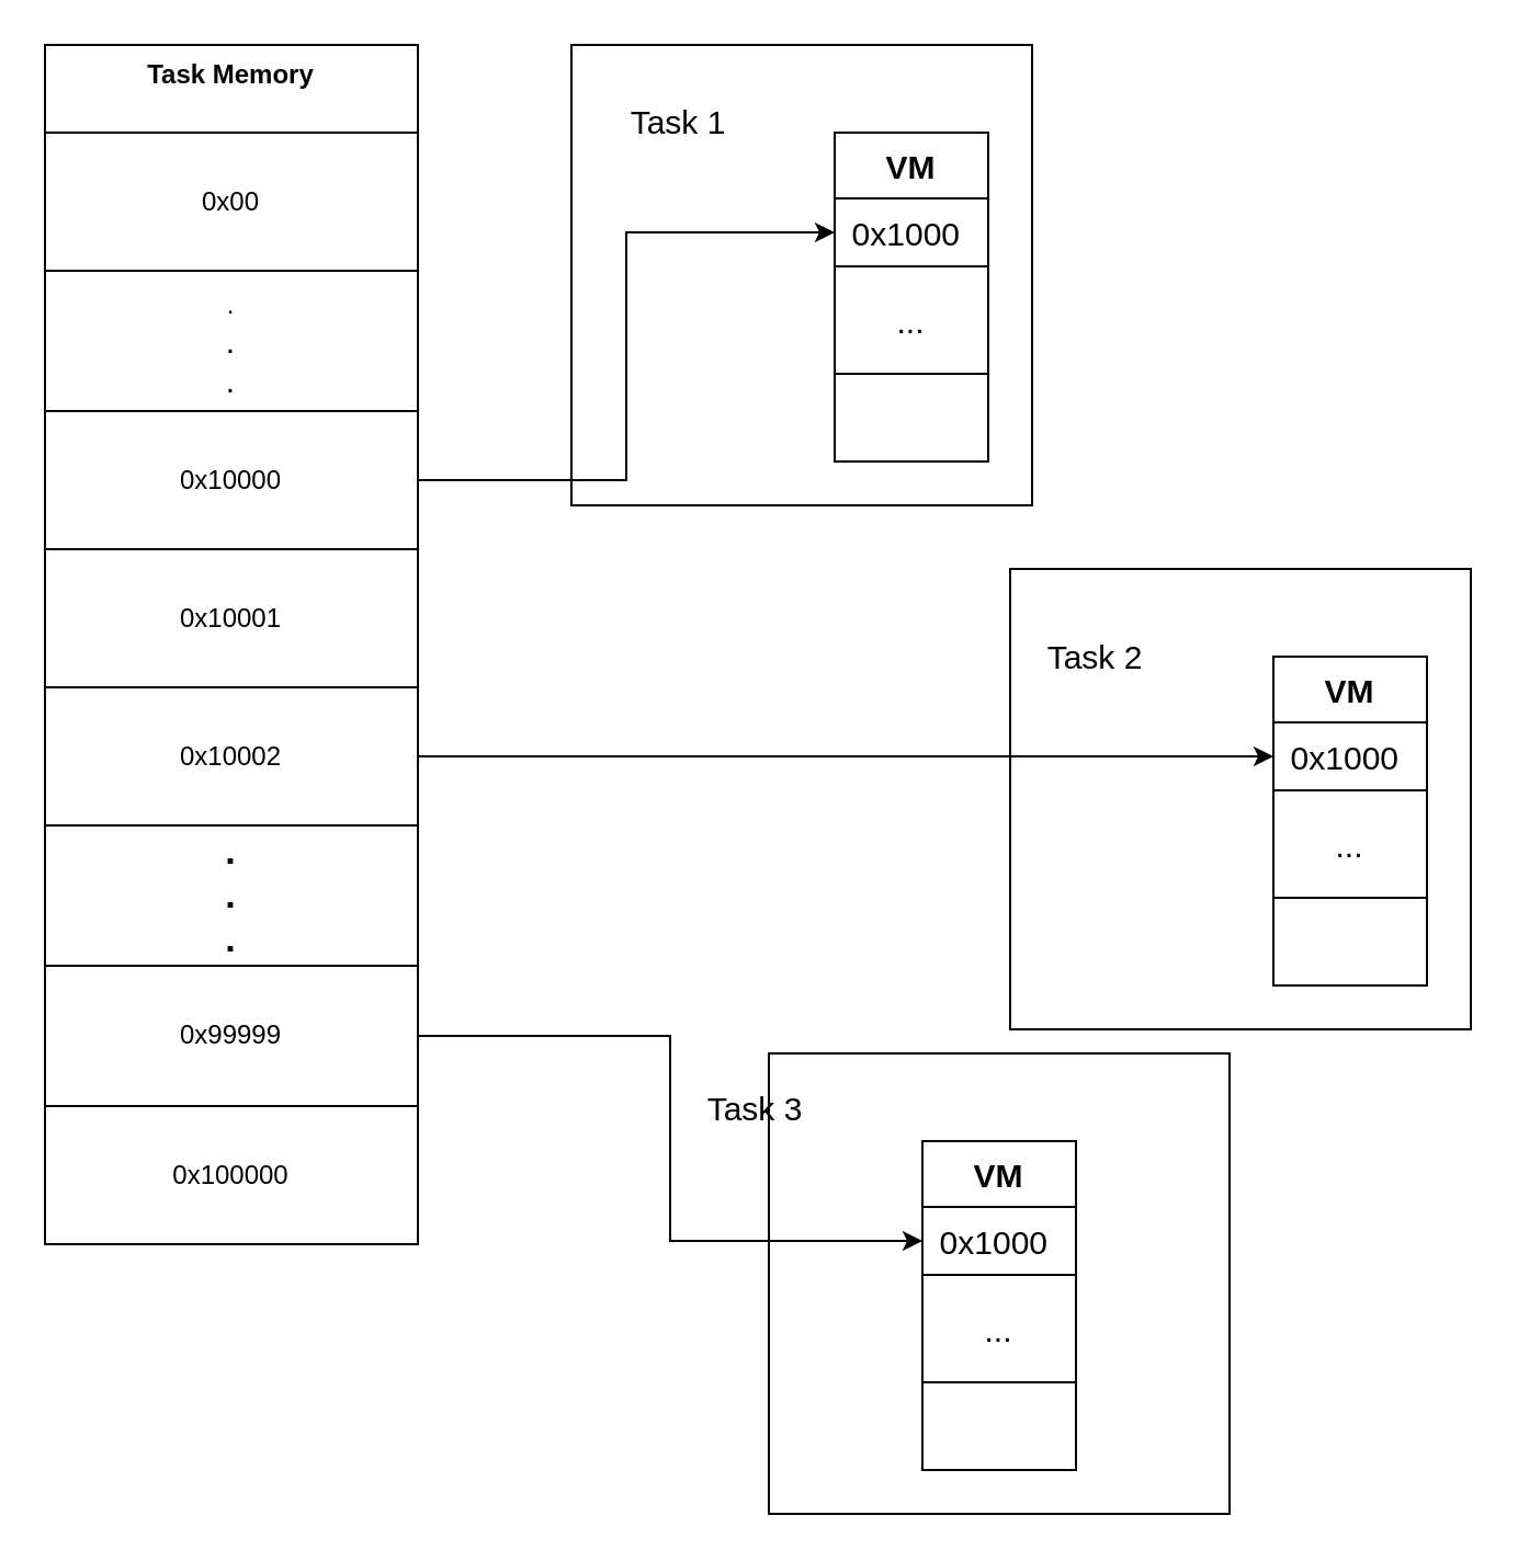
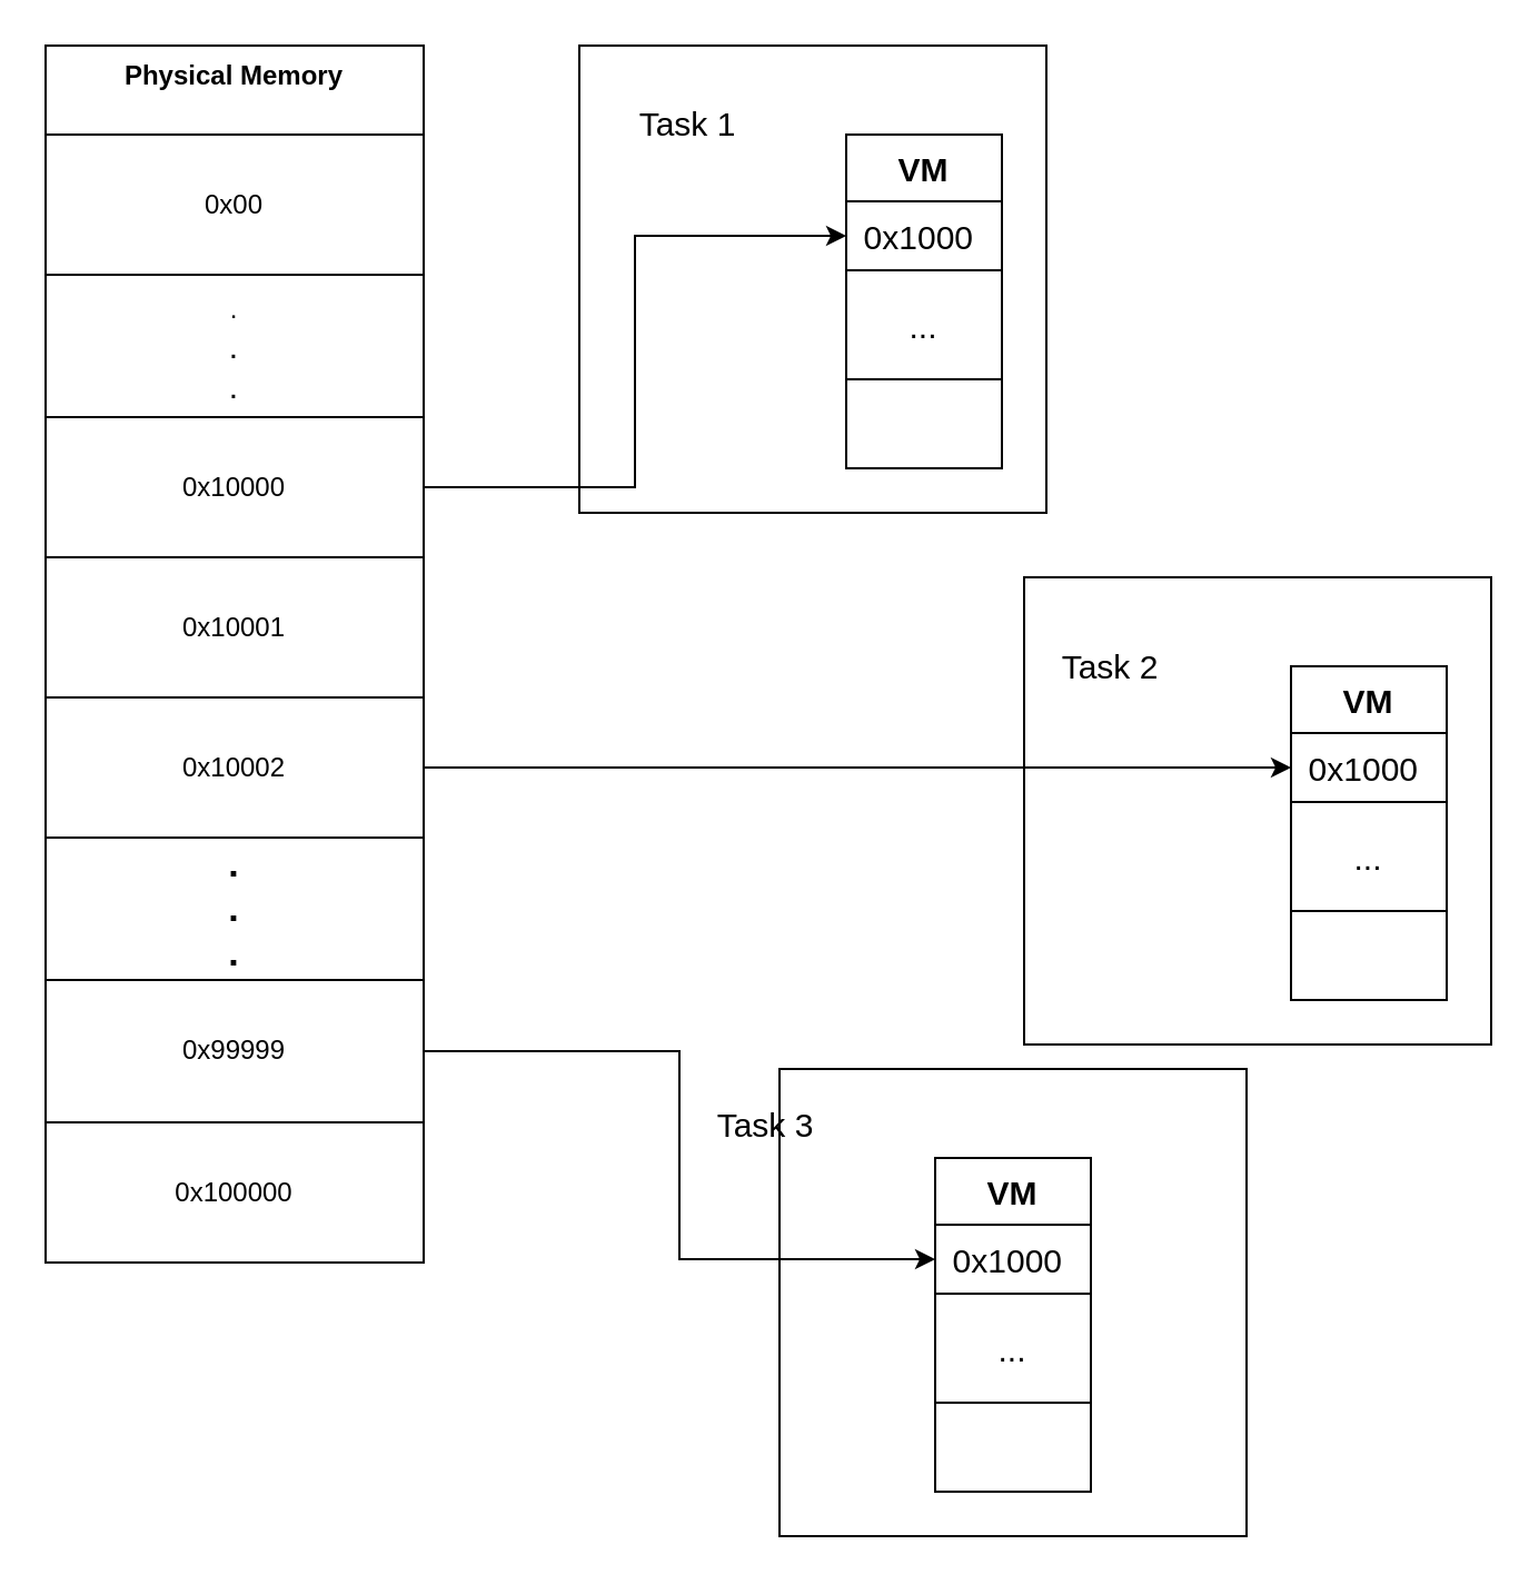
- <mxCell id="3" value="Task Memory&#10;" style="shape=table;startSize=40;container=1;collapsible=0;childLayout=tableLayout;fontStyle=1;align=center;" vertex="1" parent="1"><mxGeometry x="20" y="20" width="170" height="547" as="geometry" /></mxCell>
+ <mxCell id="3" value="Physical Memory&#10;" style="shape=table;startSize=40;container=1;collapsible=0;childLayout=tableLayout;fontStyle=1;align=center;" vertex="1" parent="1"><mxGeometry x="20" y="20" width="170" height="547" as="geometry" /></mxCell>
